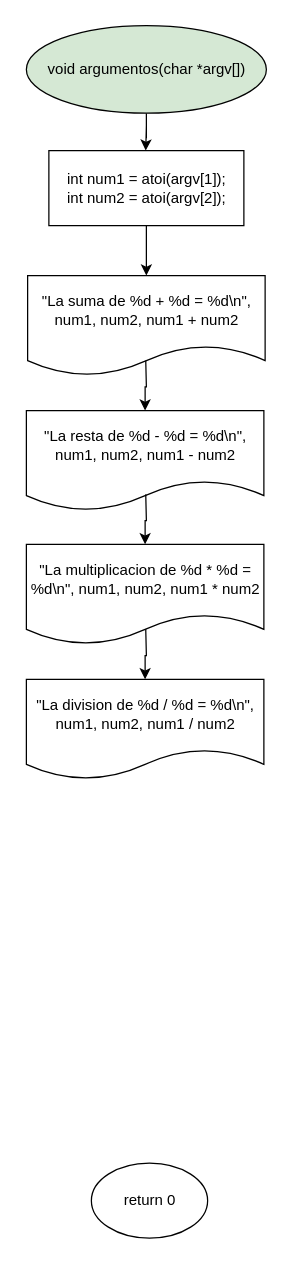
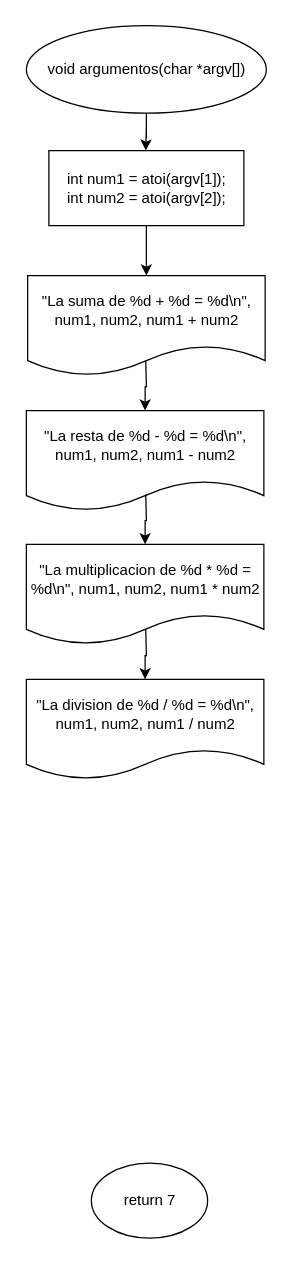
- <mxCell id="3" value="void argumentos(char *argv[])" style="ellipse;whiteSpace=wrap;html=1;fillColor=#d5e8d4;" vertex="1" parent="1"><mxGeometry x="20.5" y="20" width="192" height="70" as="geometry" /></mxCell>
+ <mxCell id="3" value="void argumentos(char *argv[])" style="ellipse;whiteSpace=wrap;html=1;" vertex="1" parent="1"><mxGeometry x="20.5" y="20" width="192" height="70" as="geometry" /></mxCell>
- <mxCell id="6" value="return 0" style="ellipse;whiteSpace=wrap;html=1;" vertex="1" parent="1"><mxGeometry x="72.5" y="930" width="93" height="60" as="geometry" /></mxCell>
+ <mxCell id="6" value="return 7" style="ellipse;whiteSpace=wrap;html=1;" vertex="1" parent="1"><mxGeometry x="72.5" y="930" width="93" height="60" as="geometry" /></mxCell>
